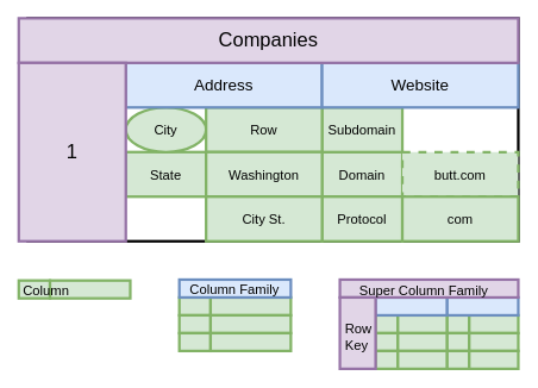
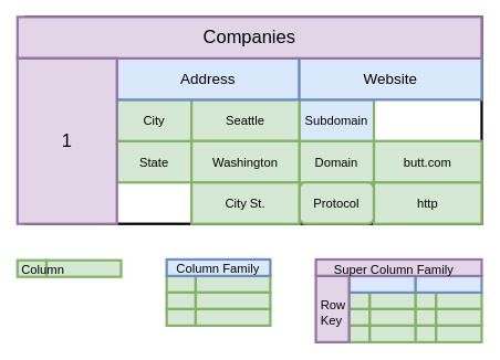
- <mxCell id="4" value="City" style="ellipse;whiteSpace=wrap;html=1;fontSize=15;strokeWidth=3;fillColor=#d5e8d4;strokeColor=#82b366;" vertex="1" parent="1"><mxGeometry x="140" y="120" width="90" height="50" as="geometry" /></mxCell>
+ <mxCell id="4" value="City" style="rounded=0;whiteSpace=wrap;html=1;fontSize=15;strokeWidth=3;fillColor=#d5e8d4;strokeColor=#82b366;" vertex="1" parent="1"><mxGeometry x="140" y="120" width="90" height="50" as="geometry" /></mxCell>
- <mxCell id="8" value="Row" style="rounded=0;whiteSpace=wrap;html=1;fontSize=15;strokeWidth=3;fillColor=#d5e8d4;strokeColor=#82b366;" vertex="1" parent="1"><mxGeometry x="230" y="120" width="130" height="50" as="geometry" /></mxCell>
+ <mxCell id="8" value="Seattle" style="rounded=0;whiteSpace=wrap;html=1;fontSize=15;strokeWidth=3;fillColor=#d5e8d4;strokeColor=#82b366;" vertex="1" parent="1"><mxGeometry x="230" y="120" width="130" height="50" as="geometry" /></mxCell>
- <mxCell id="6" value="Subdomain" style="rounded=0;whiteSpace=wrap;html=1;fontSize=15;strokeWidth=3;fillColor=#d5e8d4;strokeColor=#82b366;" vertex="1" parent="1"><mxGeometry x="360" y="120" width="90" height="50" as="geometry" /></mxCell>
+ <mxCell id="6" value="Subdomain" style="rounded=0;whiteSpace=wrap;html=1;fontSize=15;strokeWidth=3;fillColor=#dae8fc;strokeColor=#82b366;" vertex="1" parent="1"><mxGeometry x="360" y="120" width="90" height="50" as="geometry" /></mxCell>
- <mxCell id="11" value="butt.com" style="rounded=0;whiteSpace=wrap;html=1;fontSize=15;strokeWidth=3;fillColor=#d5e8d4;strokeColor=#82b366;dashed=1;" vertex="1" parent="1"><mxGeometry x="450" y="170" width="130" height="50" as="geometry" /></mxCell>
+ <mxCell id="11" value="butt.com" style="rounded=0;whiteSpace=wrap;html=1;fontSize=15;strokeWidth=3;fillColor=#d5e8d4;strokeColor=#82b366;" vertex="1" parent="1"><mxGeometry x="450" y="170" width="130" height="50" as="geometry" /></mxCell>
- <mxCell id="7" value="Protocol" style="rounded=0;whiteSpace=wrap;html=1;fontSize=15;strokeWidth=3;fillColor=#d5e8d4;strokeColor=#82b366;" vertex="1" parent="1"><mxGeometry x="360" y="220" width="90" height="50" as="geometry" /></mxCell>
+ <mxCell id="7" value="Protocol" style="whiteSpace=wrap;html=1;fontSize=15;strokeWidth=3;fillColor=#d5e8d4;strokeColor=#82b366;rounded=1;" vertex="1" parent="1"><mxGeometry x="360" y="220" width="90" height="50" as="geometry" /></mxCell>
- <mxCell id="12" value="com" style="rounded=0;whiteSpace=wrap;html=1;fontSize=15;strokeWidth=3;fillColor=#d5e8d4;strokeColor=#82b366;" vertex="1" parent="1"><mxGeometry x="450" y="220" width="130" height="50" as="geometry" /></mxCell>
+ <mxCell id="12" value="http" style="rounded=0;whiteSpace=wrap;html=1;fontSize=15;strokeWidth=3;fillColor=#d5e8d4;strokeColor=#82b366;" vertex="1" parent="1"><mxGeometry x="450" y="220" width="130" height="50" as="geometry" /></mxCell>
